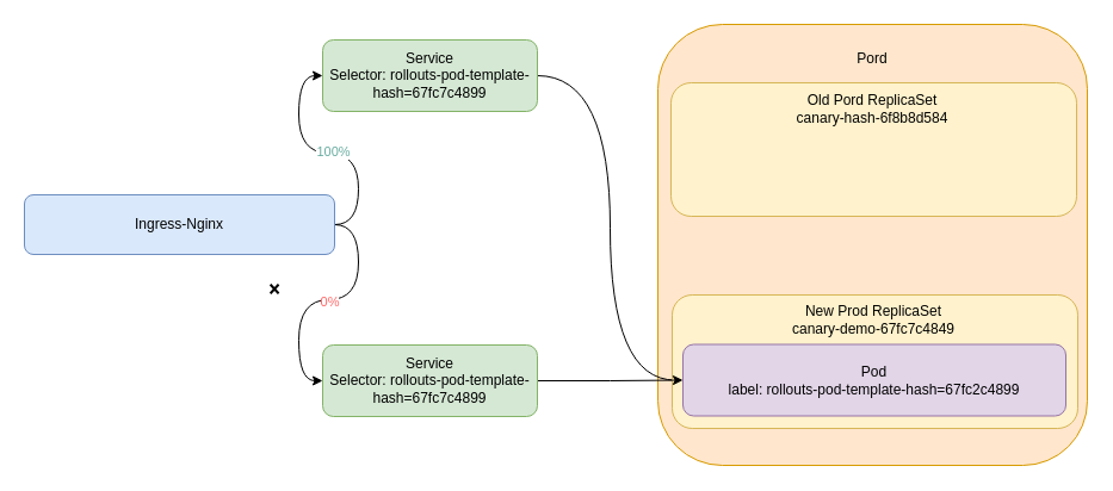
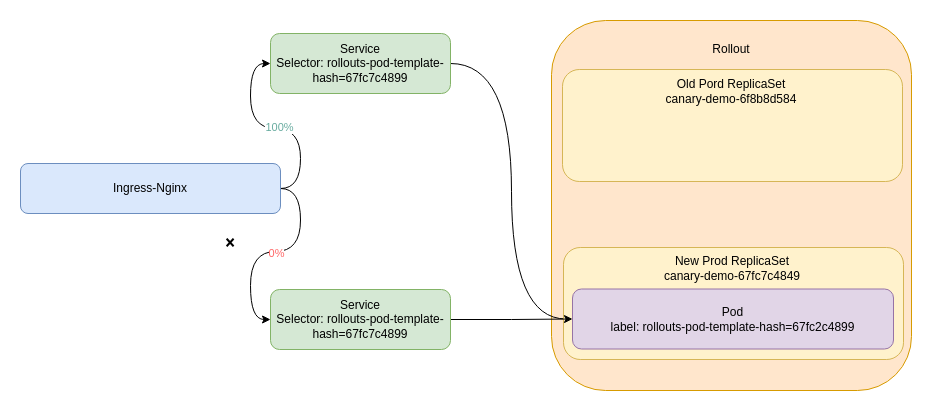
- <mxCell id="10" value="Pord" style="text;html=1;strokeColor=none;fillColor=none;align=center;verticalAlign=middle;whiteSpace=wrap;rounded=0;" parent="1" vertex="1"><mxGeometry x="676" y="33.5" width="110" height="30" as="geometry" /></mxCell>
+ <mxCell id="10" value="Rollout" style="text;html=1;strokeColor=none;fillColor=none;align=center;verticalAlign=middle;whiteSpace=wrap;rounded=0;" parent="1" vertex="1"><mxGeometry x="676" y="33.5" width="110" height="30" as="geometry" /></mxCell>
- <mxCell id="12" value="Old Pord ReplicaSet&lt;br&gt;canary-hash-6f8b8d584" style="text;html=1;strokeColor=none;fillColor=none;align=center;verticalAlign=middle;whiteSpace=wrap;rounded=0;" parent="1" vertex="1"><mxGeometry x="643" y="76" width="176" height="30" as="geometry" /></mxCell>
+ <mxCell id="12" value="Old Pord ReplicaSet&lt;br&gt;canary-demo-6f8b8d584" style="text;html=1;strokeColor=none;fillColor=none;align=center;verticalAlign=middle;whiteSpace=wrap;rounded=0;" parent="1" vertex="1"><mxGeometry x="643" y="76" width="176" height="30" as="geometry" /></mxCell>
